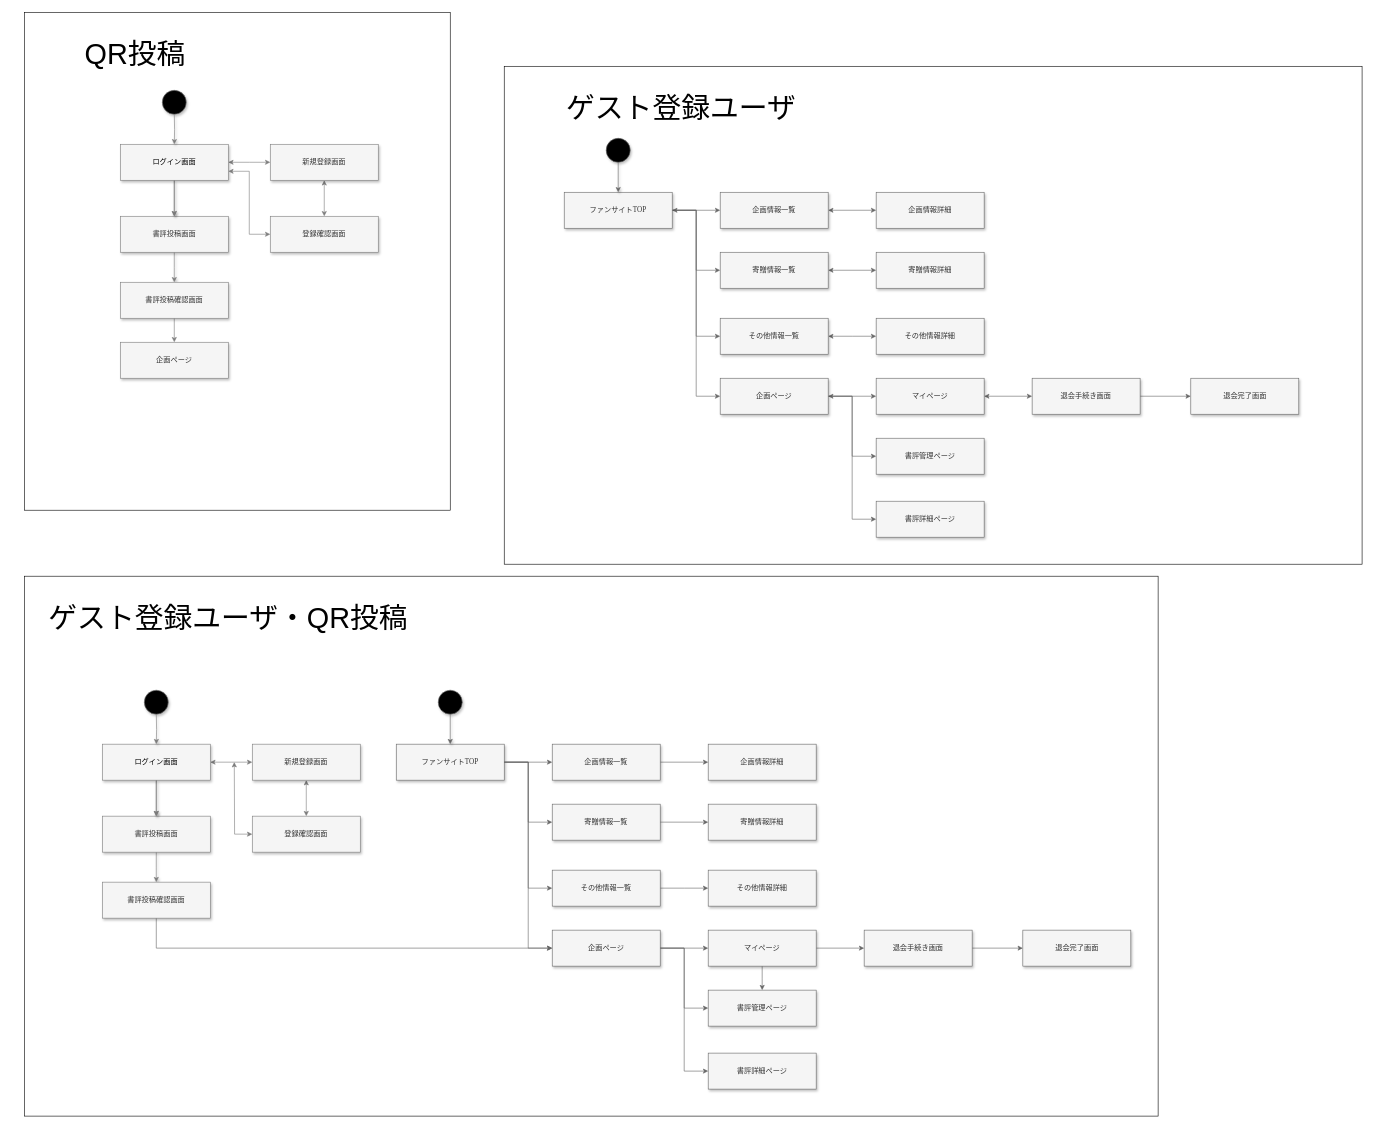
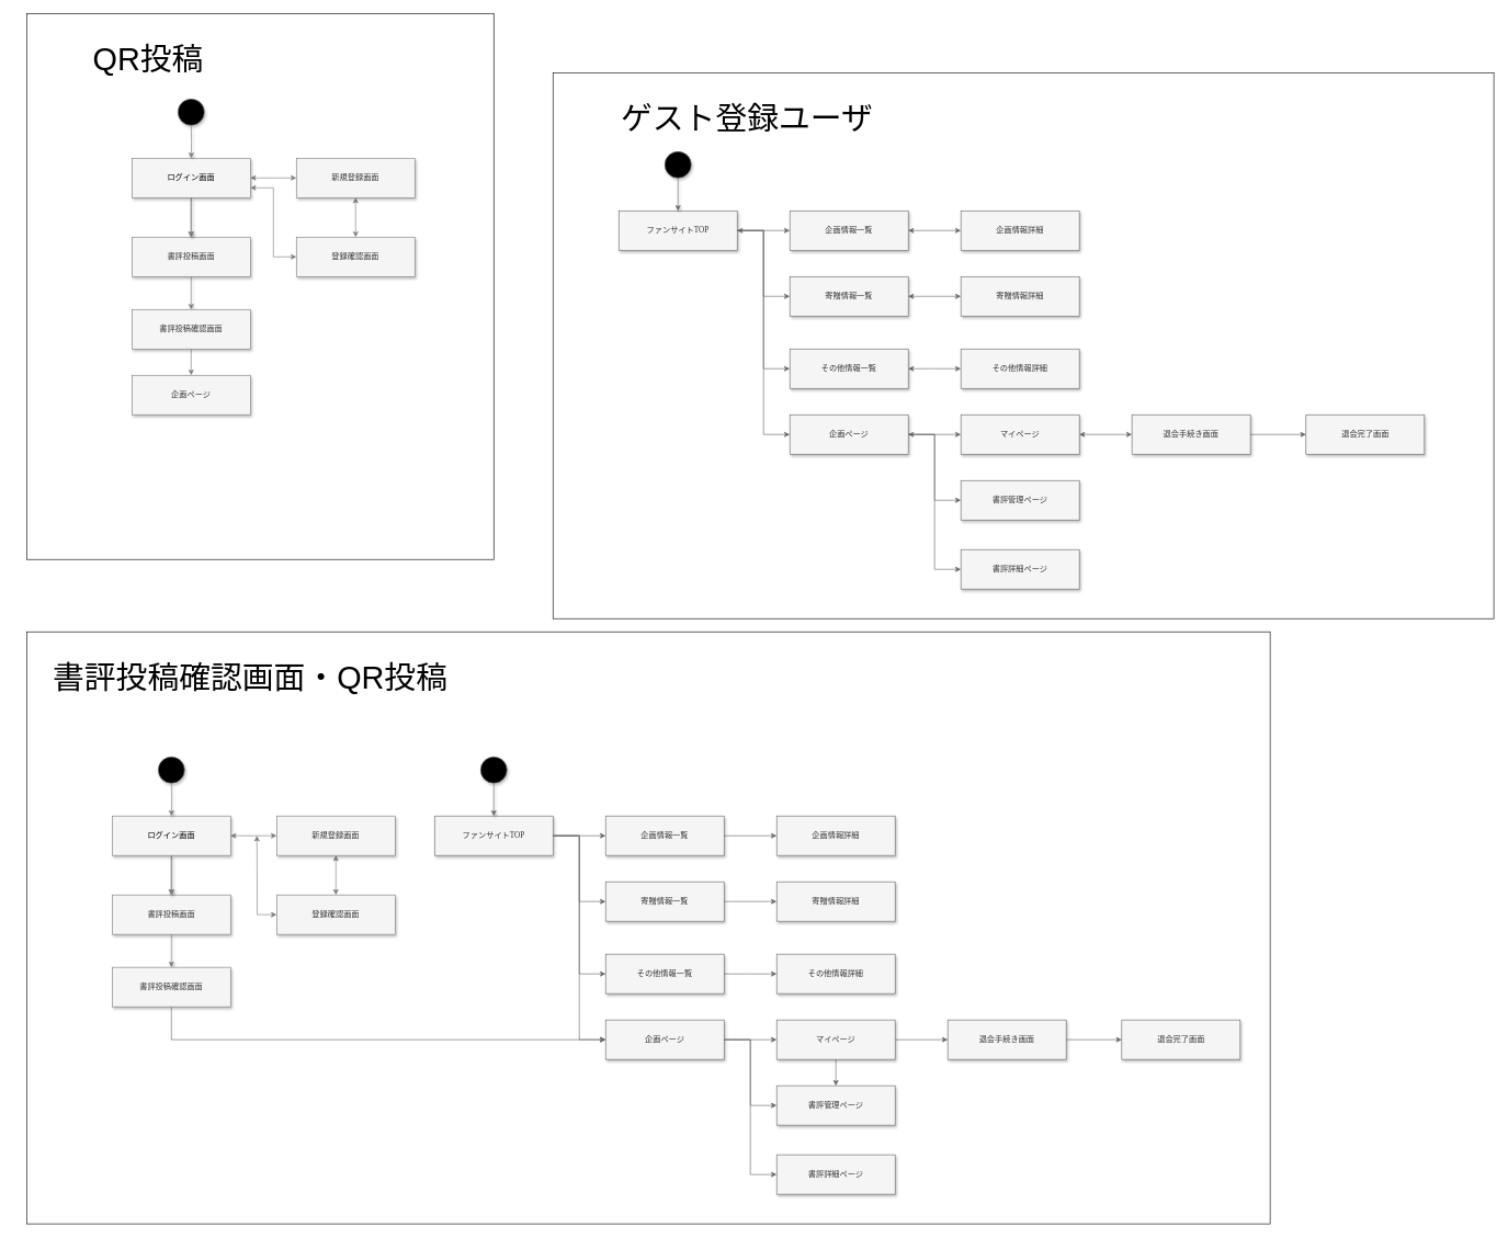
- <mxCell id="33" value="&lt;font style=&quot;font-size: 48px;&quot;&gt;ゲスト登録ユーザ・QR投稿&lt;/font&gt;" style="text;html=1;align=center;verticalAlign=middle;whiteSpace=wrap;rounded=0;" vertex="1" parent="1"><mxGeometry x="30" y="960" width="700" height="140" as="geometry" /></mxCell>
+ <mxCell id="33" value="&lt;font style=&quot;font-size: 48px;&quot;&gt;書評投稿確認画面・QR投稿&lt;/font&gt;" style="text;html=1;align=center;verticalAlign=middle;whiteSpace=wrap;rounded=0;" vertex="1" parent="1"><mxGeometry x="30" y="960" width="700" height="140" as="geometry" /></mxCell>
